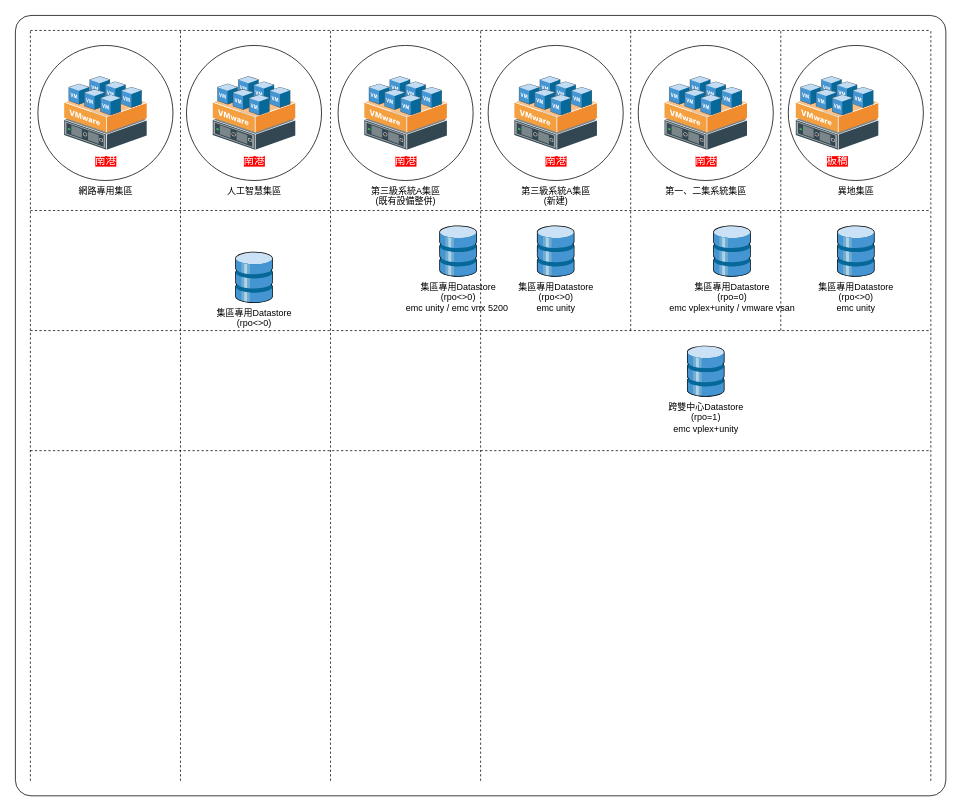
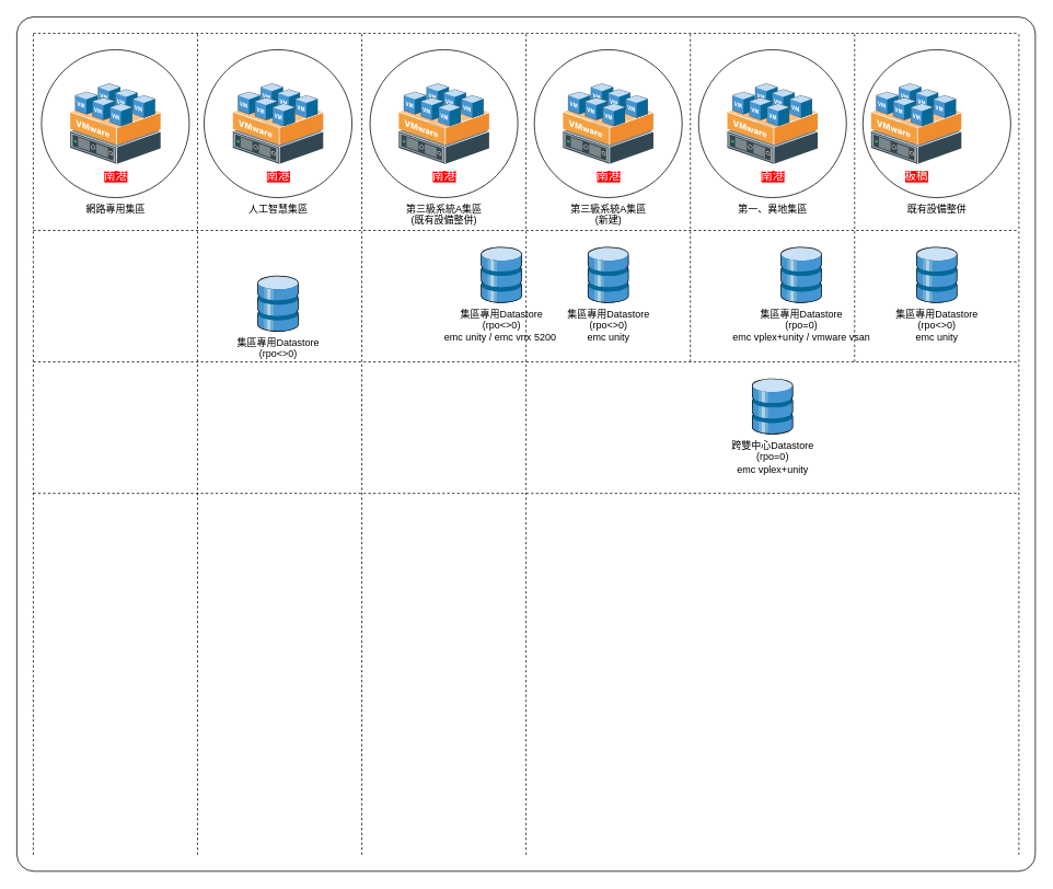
- <mxCell id="8" value="第一、二集系統集區" style="verticalLabelPosition=bottom;verticalAlign=top;html=1;shape=mxgraph.flowchart.on-page_reference;flipH=1;" parent="1" vertex="1"><mxGeometry x="850" y="60" width="180" height="180" as="geometry" /></mxCell>
+ <mxCell id="8" value="第一、異地集區" style="verticalLabelPosition=bottom;verticalAlign=top;html=1;shape=mxgraph.flowchart.on-page_reference;flipH=1;" parent="1" vertex="1"><mxGeometry x="850" y="60" width="180" height="180" as="geometry" /></mxCell>
- <mxCell id="9" value="異地集區" style="verticalLabelPosition=bottom;verticalAlign=top;html=1;shape=mxgraph.flowchart.on-page_reference;flipH=1;" parent="1" vertex="1"><mxGeometry x="1050" y="60" width="180" height="180" as="geometry" /></mxCell>
+ <mxCell id="9" value="既有設備整併" style="verticalLabelPosition=bottom;verticalAlign=top;html=1;shape=mxgraph.flowchart.on-page_reference;flipH=1;" parent="1" vertex="1"><mxGeometry x="1050" y="60" width="180" height="180" as="geometry" /></mxCell>
- <mxCell id="20" value="跨雙中心Datastore&lt;br&gt;(rpo=1)&lt;br&gt;emc vplex+unity" style="shadow=0;dashed=0;html=1;labelPosition=center;verticalLabelPosition=bottom;verticalAlign=top;align=center;outlineConnect=0;shape=mxgraph.veeam.3d.datastore;aspect=fixed;" parent="1" vertex="1"><mxGeometry x="915" y="460" width="50" height="68.16" as="geometry" /></mxCell>
+ <mxCell id="20" value="跨雙中心Datastore&lt;br&gt;(rpo=0)&lt;br&gt;emc vplex+unity" style="shadow=0;dashed=0;html=1;labelPosition=center;verticalLabelPosition=bottom;verticalAlign=top;align=center;outlineConnect=0;shape=mxgraph.veeam.3d.datastore;aspect=fixed;" parent="1" vertex="1"><mxGeometry x="915" y="460" width="50" height="68.16" as="geometry" /></mxCell>
